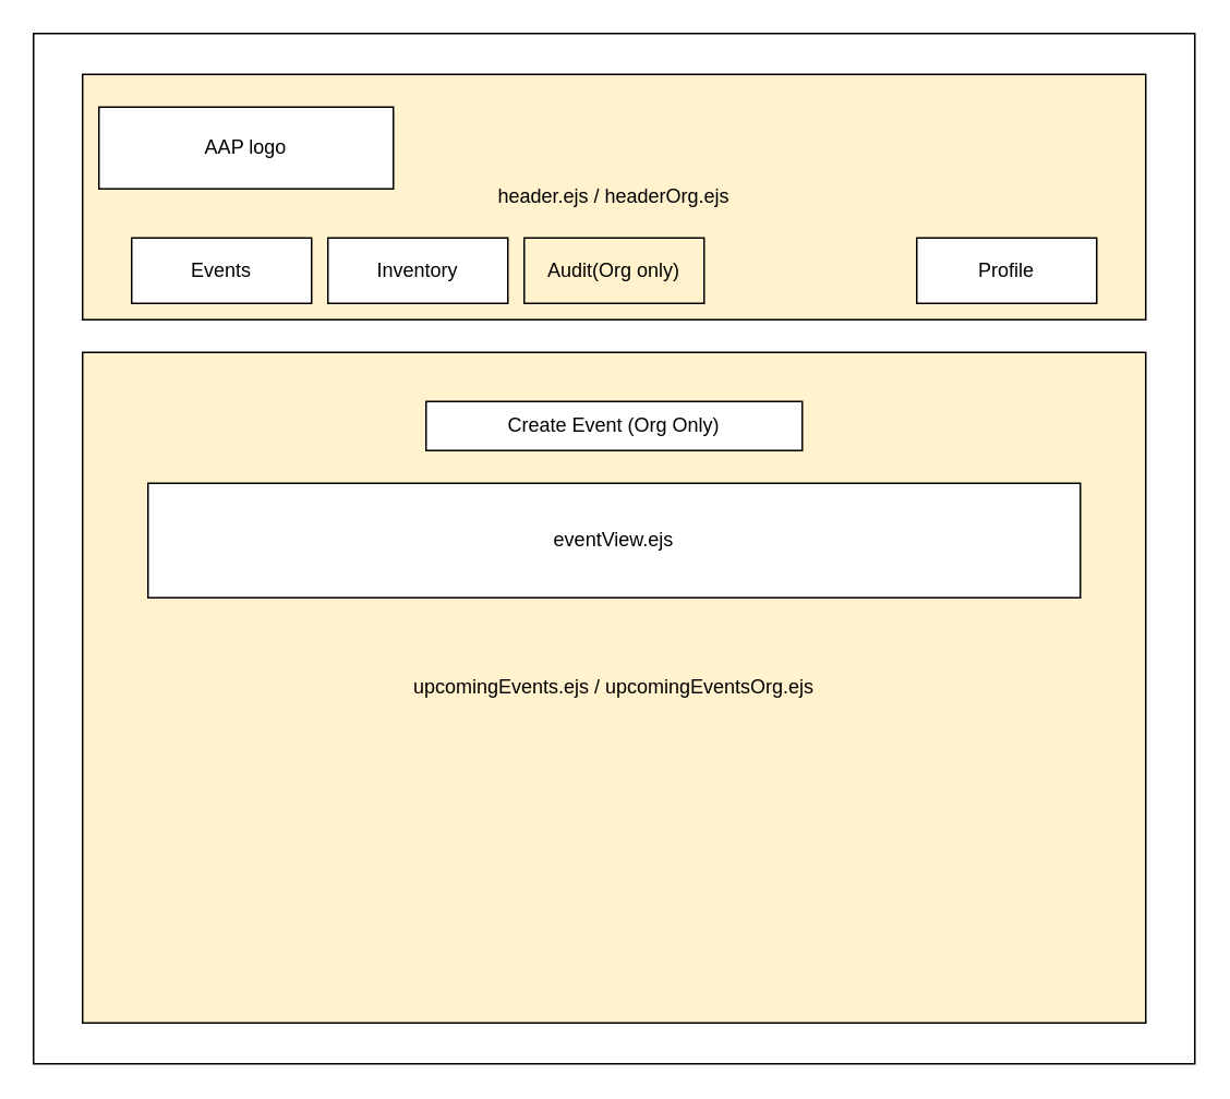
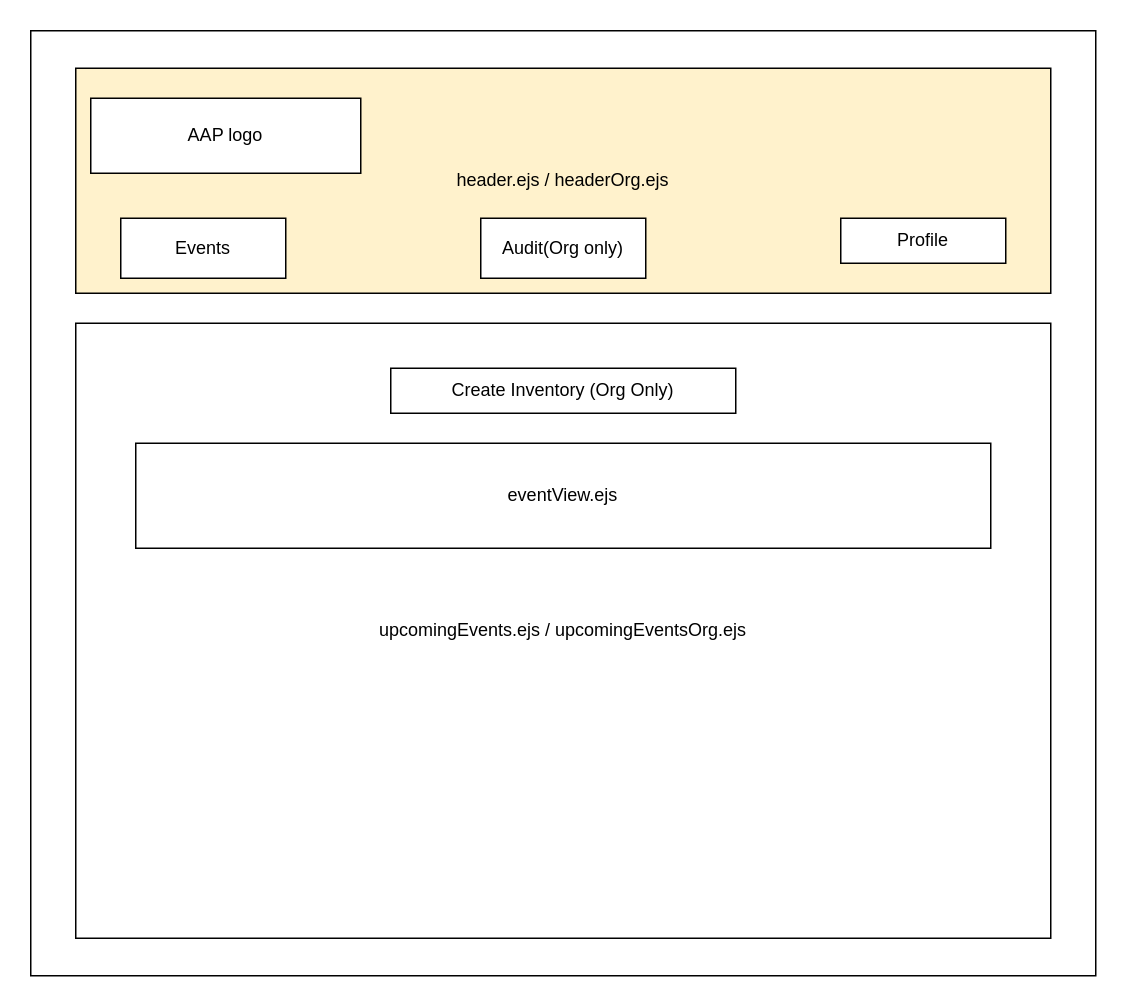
- <mxCell id="6" value="Inventory" style="rounded=0;whiteSpace=wrap;html=1;" vertex="1" parent="1"><mxGeometry x="200" y="145" width="110" height="40" as="geometry" /></mxCell>
- <mxCell id="7" value="Audit(Org only)" style="rounded=0;whiteSpace=wrap;html=1;fillColor=#fff2cc;" vertex="1" parent="1"><mxGeometry x="320" y="145" width="110" height="40" as="geometry" /></mxCell>
+ <mxCell id="7" value="Audit(Org only)" style="rounded=0;whiteSpace=wrap;html=1;" vertex="1" parent="1"><mxGeometry x="320" y="145" width="110" height="40" as="geometry" /></mxCell>
- <mxCell id="8" value="Profile" style="rounded=0;whiteSpace=wrap;html=1;" vertex="1" parent="1"><mxGeometry x="560" y="145" width="110" height="40" as="geometry" /></mxCell>
+ <mxCell id="8" value="Profile" style="rounded=0;whiteSpace=wrap;html=1;" vertex="1" parent="1"><mxGeometry x="560" y="145" width="110" height="30" as="geometry" /></mxCell>
- <mxCell id="10" value="Create Event (Org Only)" style="rounded=0;whiteSpace=wrap;html=1;" vertex="1" parent="1"><mxGeometry x="260" y="245" width="230" height="30" as="geometry" /></mxCell>
+ <mxCell id="10" value="Create Inventory (Org Only)" style="rounded=0;whiteSpace=wrap;html=1;" vertex="1" parent="1"><mxGeometry x="260" y="245" width="230" height="30" as="geometry" /></mxCell>
- <mxCell id="9" value="&lt;div&gt;upcomingEvents.ejs / upcomingEventsOrg.ejs&lt;/div&gt;" style="rounded=0;whiteSpace=wrap;html=1;fillColor=#fff2cc;" vertex="1" parent="1"><mxGeometry x="50" y="215" width="650" height="410" as="geometry" /></mxCell>
+ <mxCell id="9" value="&lt;div&gt;upcomingEvents.ejs / upcomingEventsOrg.ejs&lt;/div&gt;" style="rounded=0;whiteSpace=wrap;html=1;" vertex="1" parent="1"><mxGeometry x="50" y="215" width="650" height="410" as="geometry" /></mxCell>
